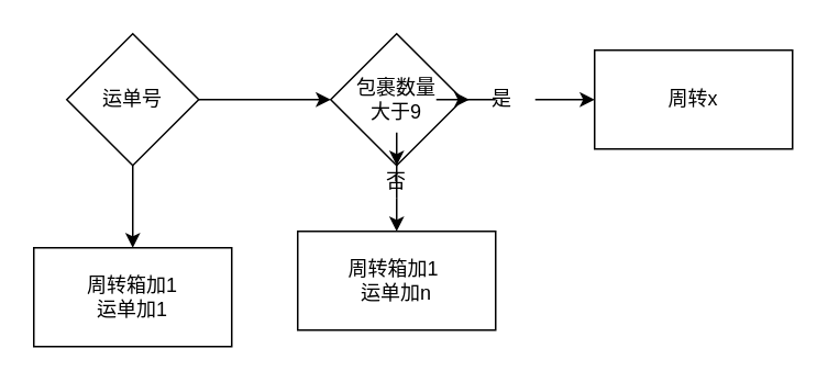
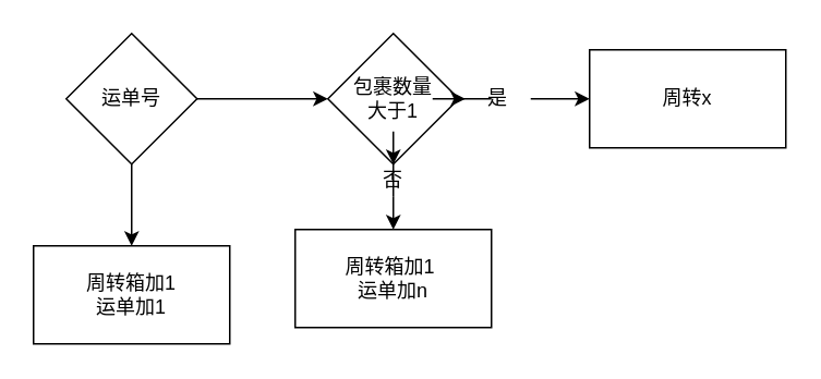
- <mxCell id="7" value="包裹数量&lt;br&gt;大于9" style="rhombus;whiteSpace=wrap;html=1;" vertex="1" parent="1"><mxGeometry x="200" y="20" width="80" height="80" as="geometry" /></mxCell>
+ <mxCell id="7" value="包裹数量&lt;br&gt;大于1" style="rhombus;whiteSpace=wrap;html=1;" vertex="1" parent="1"><mxGeometry x="200" y="20" width="80" height="80" as="geometry" /></mxCell>
